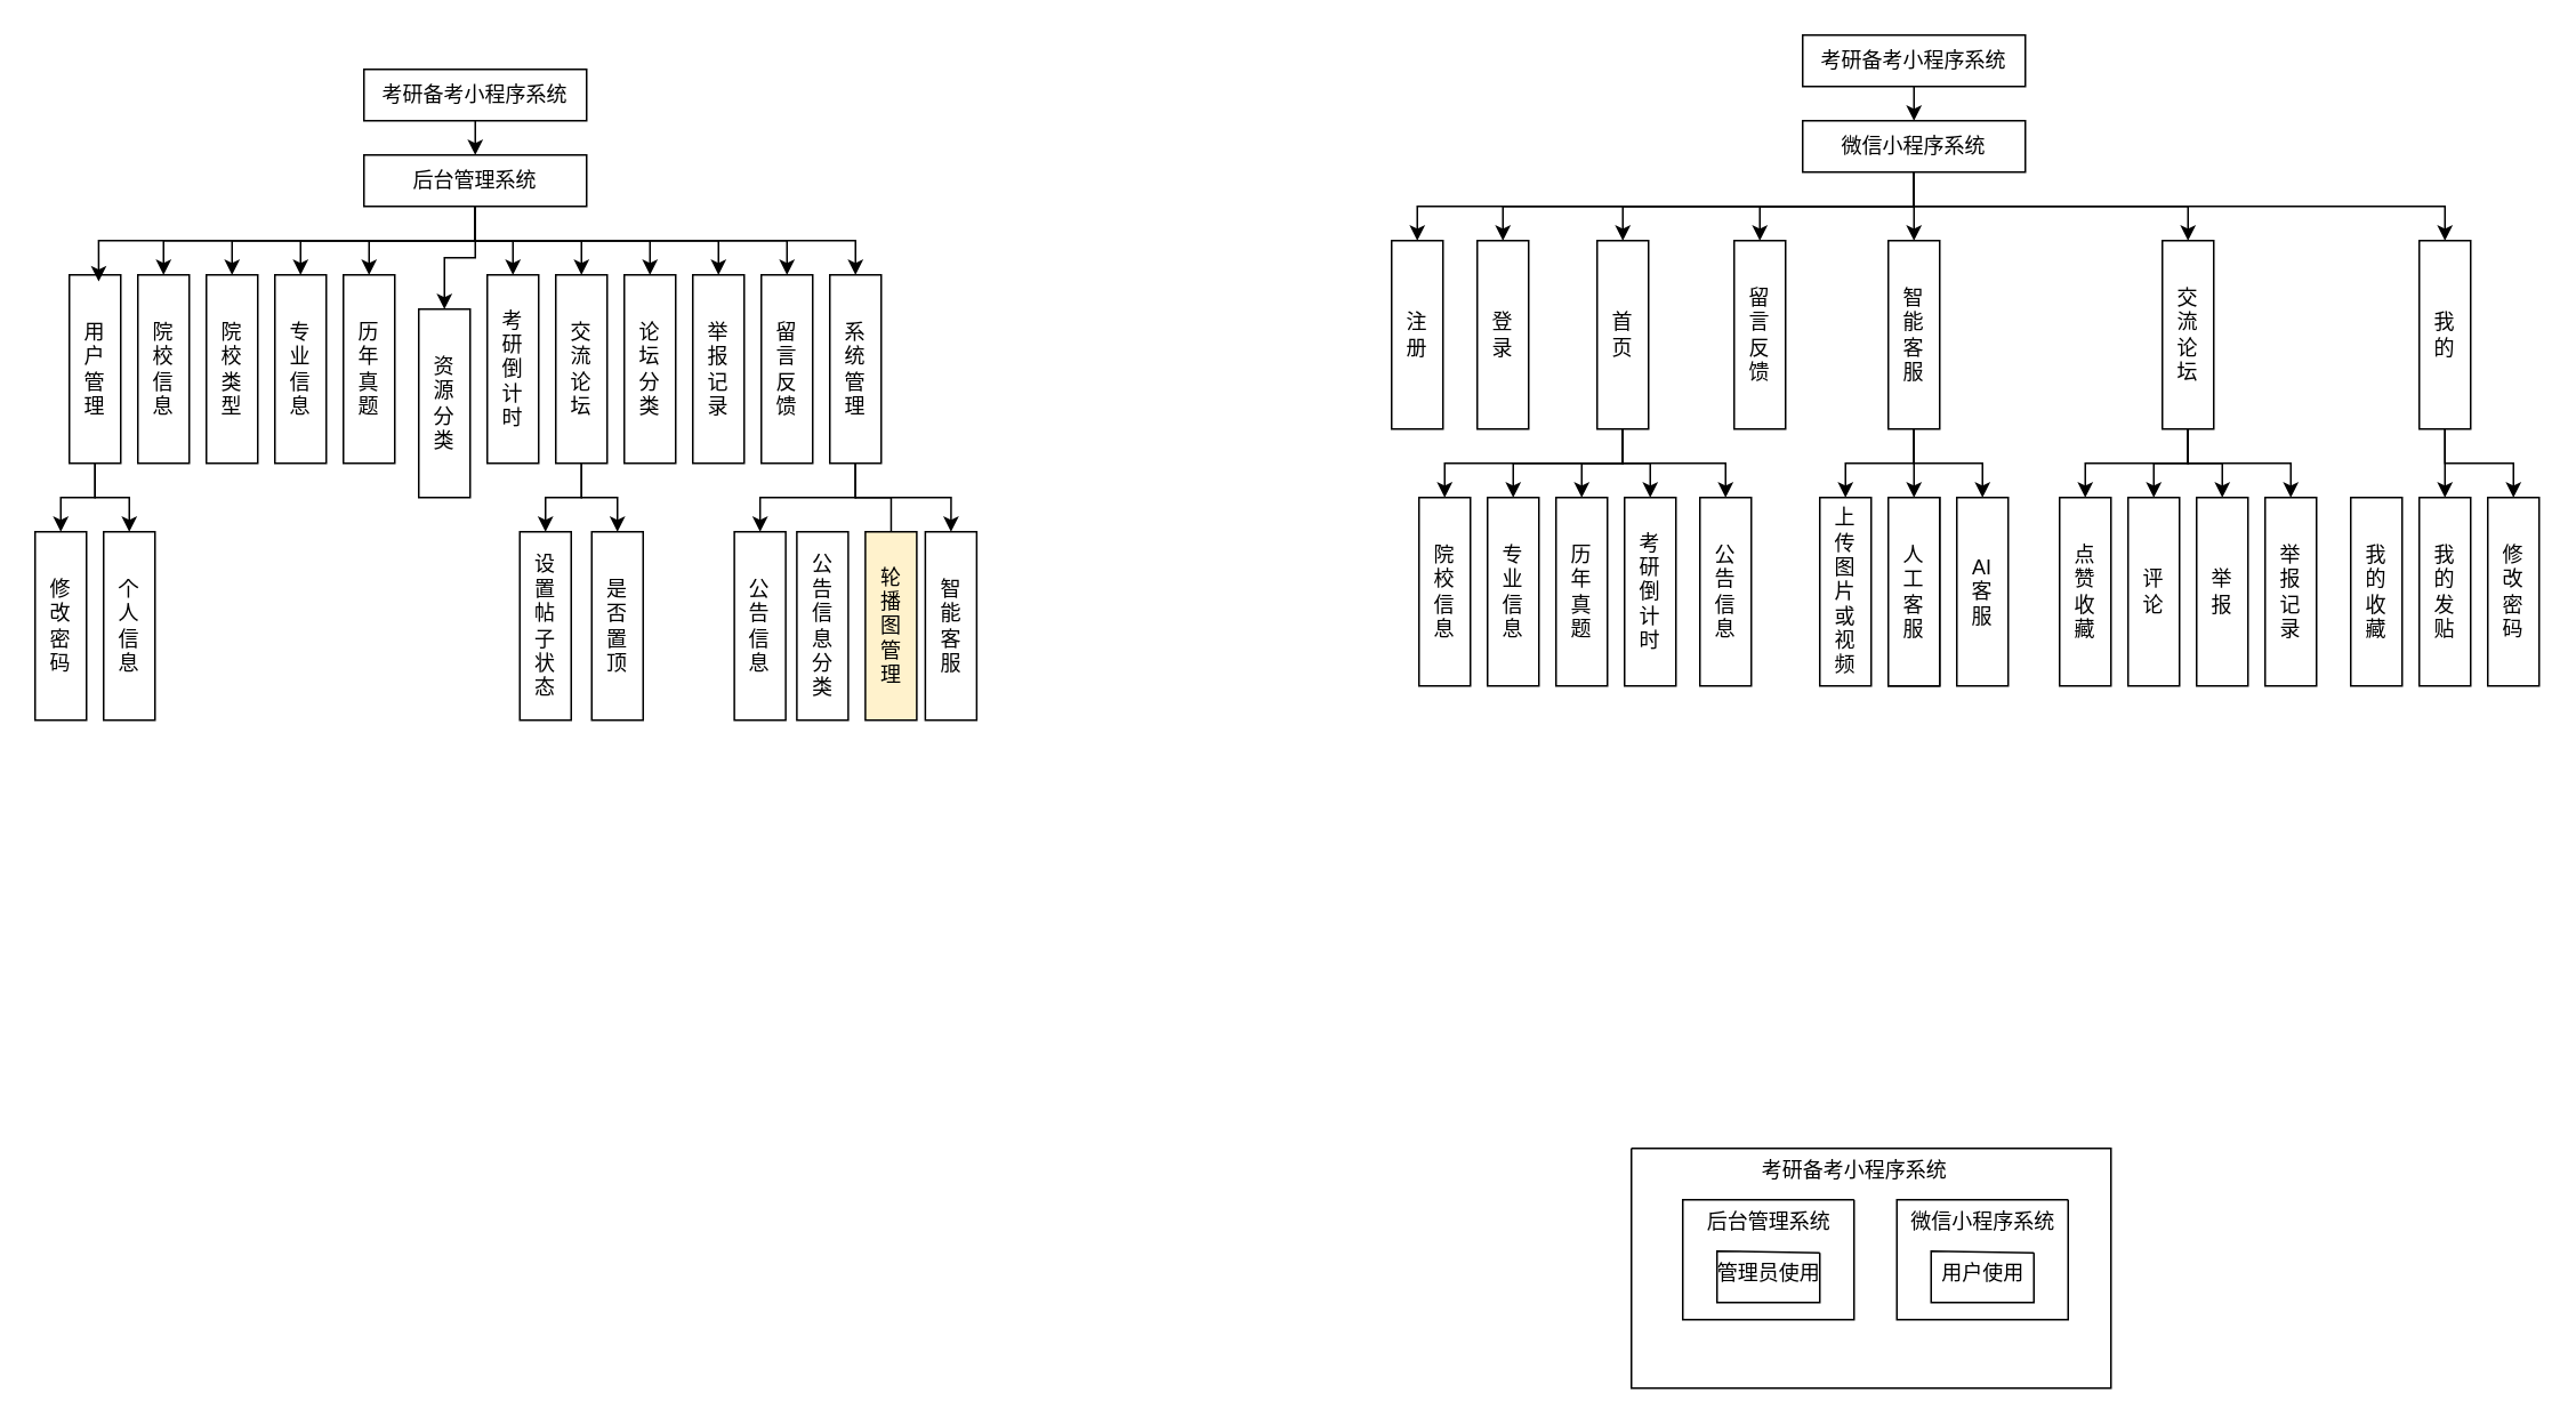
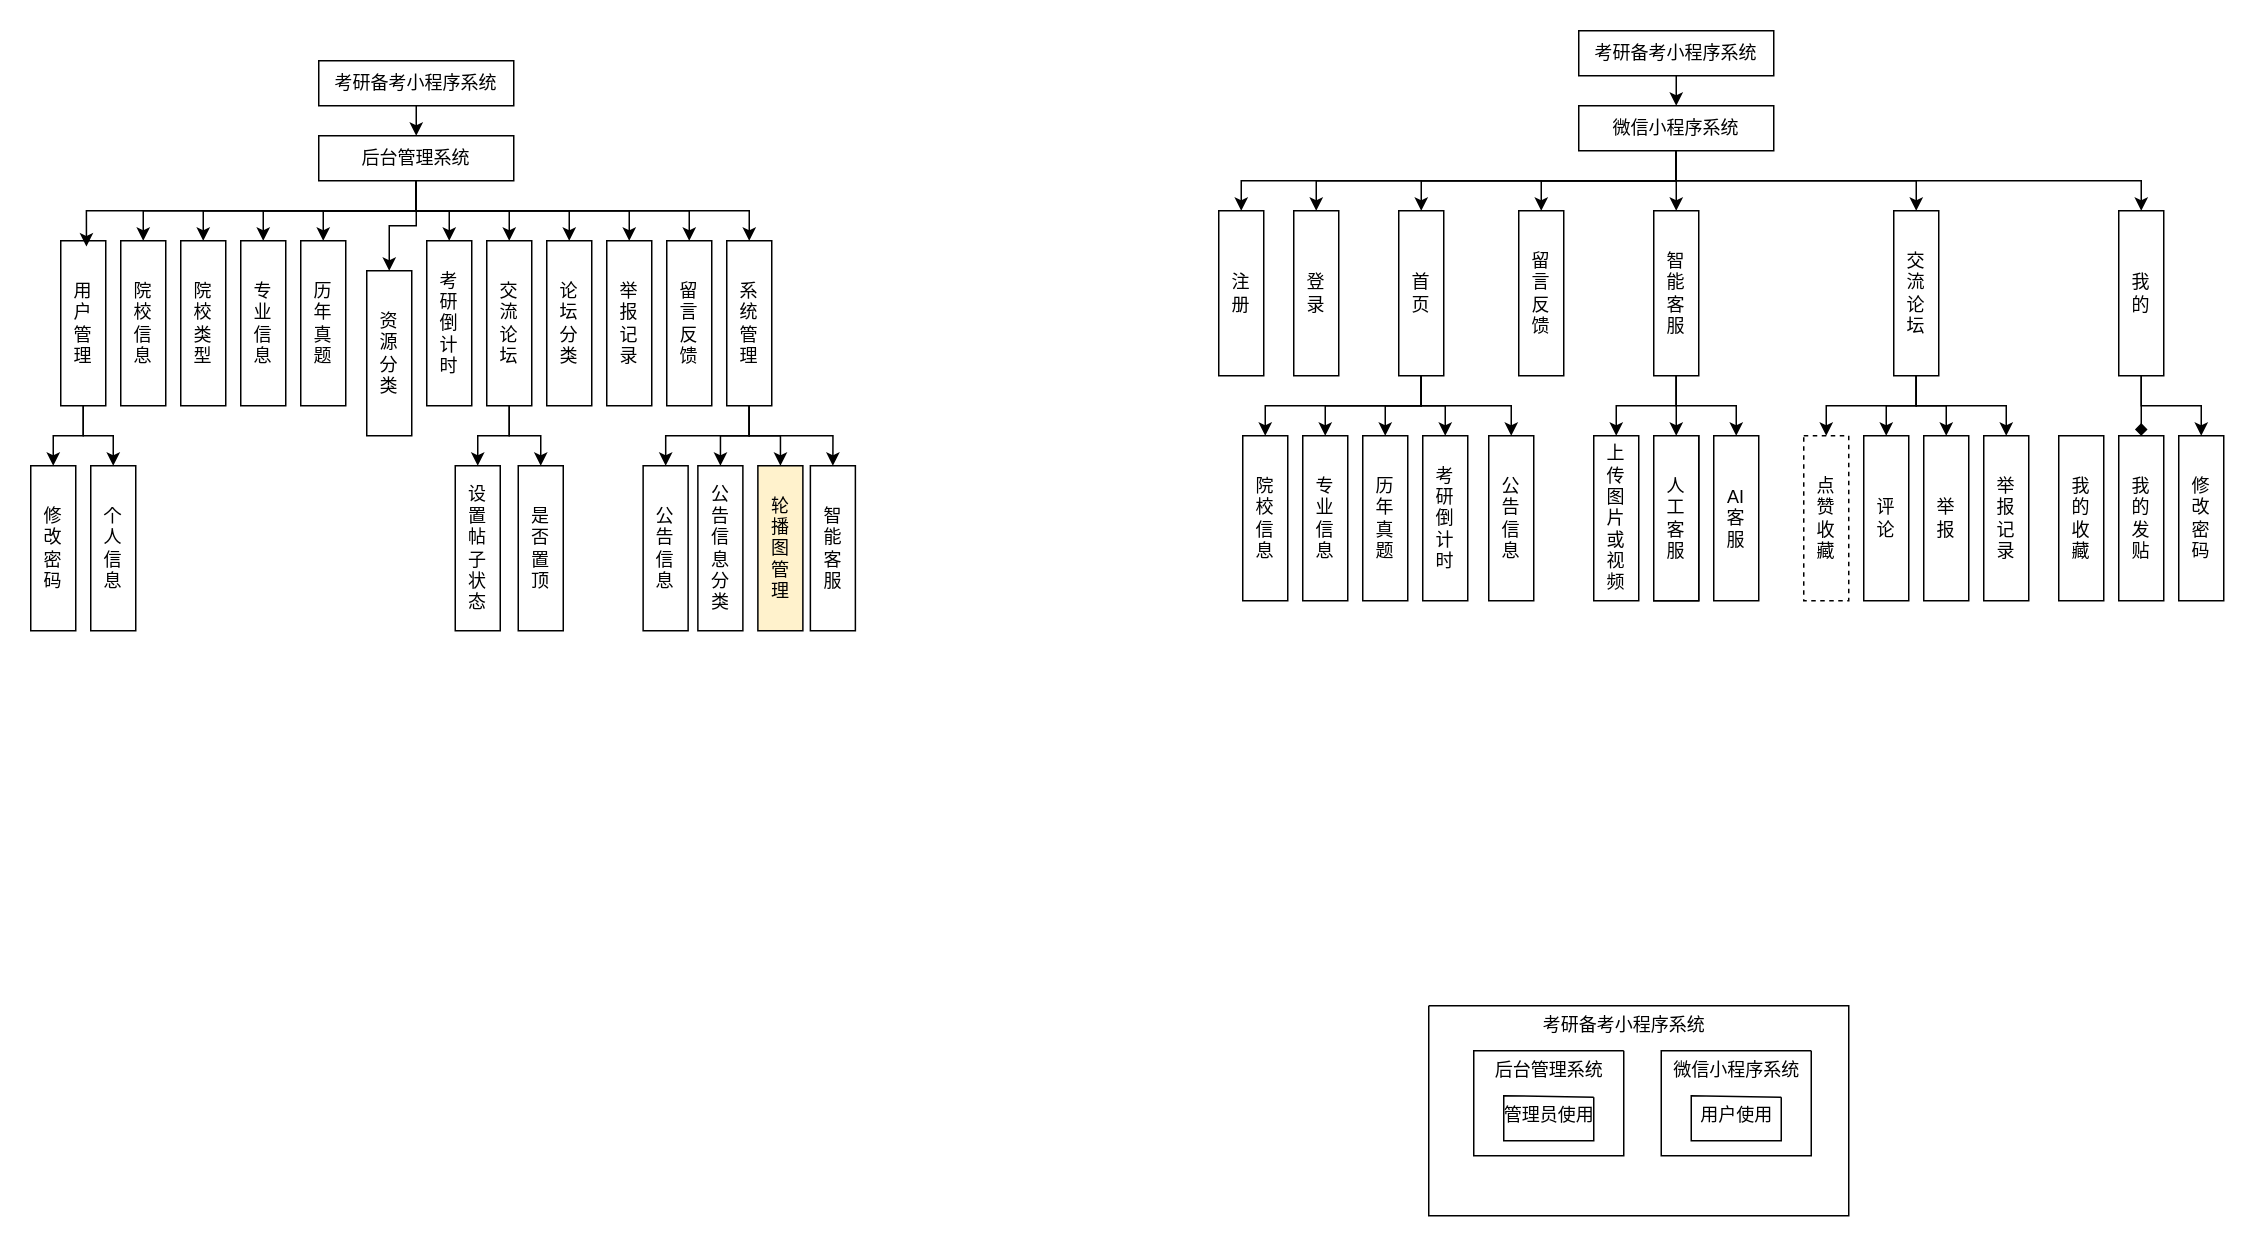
- <mxCell id="67" style="edgeStyle=orthogonalEdgeStyle;rounded=0;orthogonalLoop=1;jettySize=auto;html=1;exitX=0.5;exitY=1;exitDx=0;exitDy=0;entryX=0.5;entryY=0;entryDx=0;entryDy=0;" edge="1" parent="1" source="69" target="91"><mxGeometry relative="1" as="geometry" /></mxCell>
+ <mxCell id="67" style="edgeStyle=orthogonalEdgeStyle;rounded=0;orthogonalLoop=1;jettySize=auto;html=1;exitX=0.5;exitY=1;exitDx=0;exitDy=0;entryX=0.5;entryY=0;entryDx=0;entryDy=0;endArrow=diamond;" edge="1" parent="1" source="69" target="91"><mxGeometry relative="1" as="geometry" /></mxCell>
+ <mxCell id="25" style="edgeStyle=orthogonalEdgeStyle;rounded=0;orthogonalLoop=1;jettySize=auto;html=1;exitX=0.5;exitY=1;exitDx=0;exitDy=0;" edge="1" parent="1" source="28" target="50"><mxGeometry relative="1" as="geometry" /></mxCell>
- <mxCell id="26" style="edgeStyle=orthogonalEdgeStyle;rounded=0;orthogonalLoop=1;jettySize=auto;html=1;exitX=0.5;exitY=1;exitDx=0;exitDy=0;endArrow=none;" edge="1" parent="1" source="28" target="52"><mxGeometry relative="1" as="geometry" /></mxCell>
+ <mxCell id="26" style="edgeStyle=orthogonalEdgeStyle;rounded=0;orthogonalLoop=1;jettySize=auto;html=1;exitX=0.5;exitY=1;exitDx=0;exitDy=0;" edge="1" parent="1" source="28" target="52"><mxGeometry relative="1" as="geometry" /></mxCell>
- <mxCell id="57" value="点&lt;div&gt;赞&lt;/div&gt;&lt;div&gt;收&lt;/div&gt;&lt;div&gt;藏&lt;/div&gt;" style="rounded=0;whiteSpace=wrap;html=1;" vertex="1" parent="1"><mxGeometry x="1202" y="290" width="30" height="110" as="geometry" /></mxCell>
+ <mxCell id="57" value="点&lt;div&gt;赞&lt;/div&gt;&lt;div&gt;收&lt;/div&gt;&lt;div&gt;藏&lt;/div&gt;" style="rounded=0;whiteSpace=wrap;html=1;dashed=1;" vertex="1" parent="1"><mxGeometry x="1202" y="290" width="30" height="110" as="geometry" /></mxCell>
